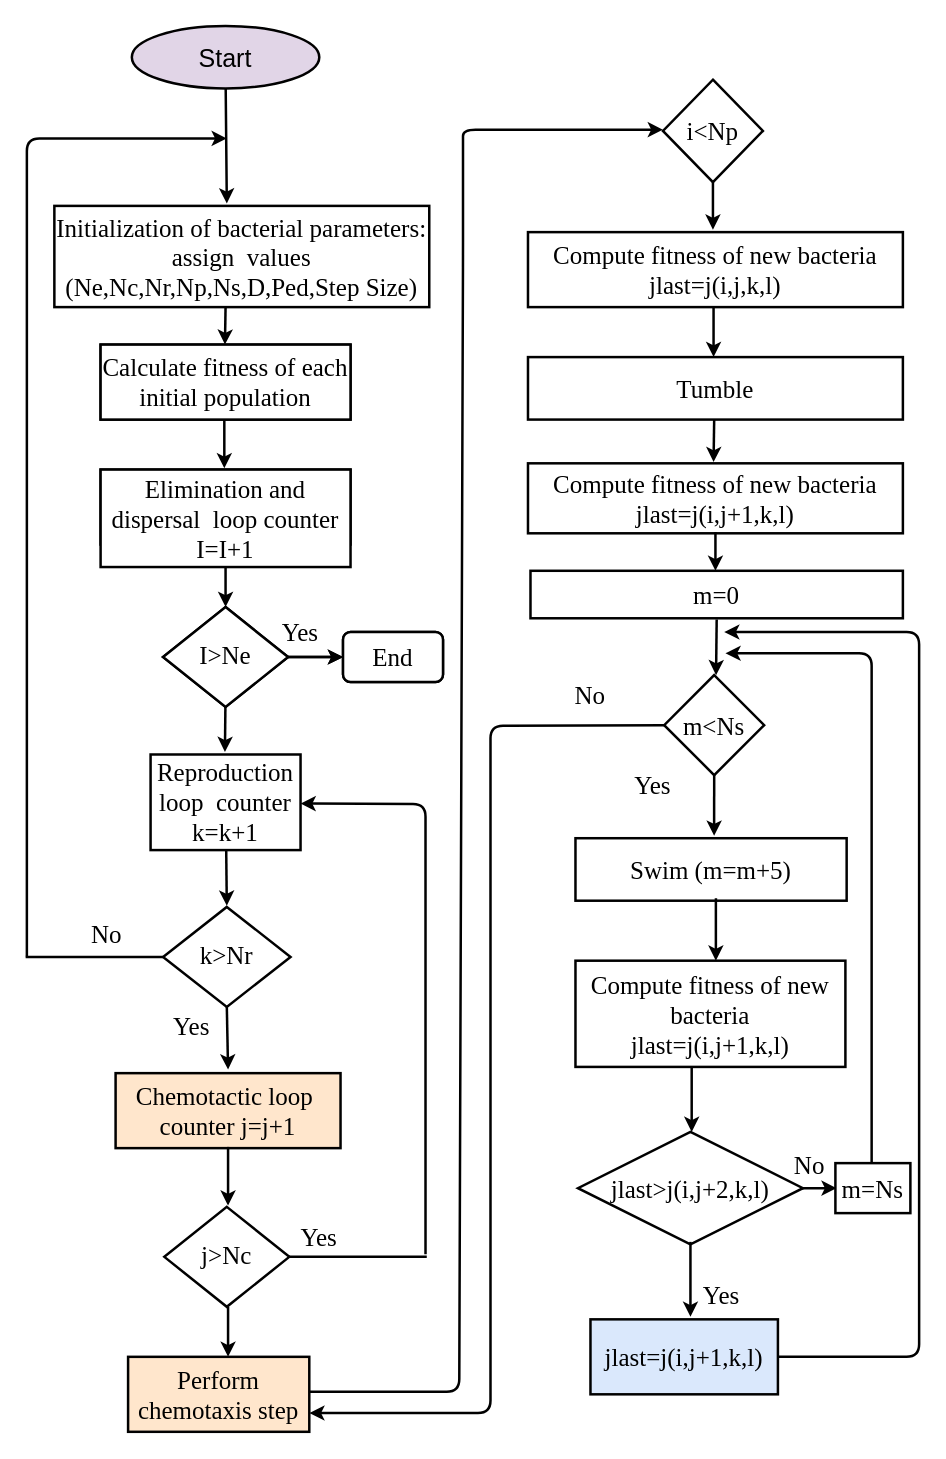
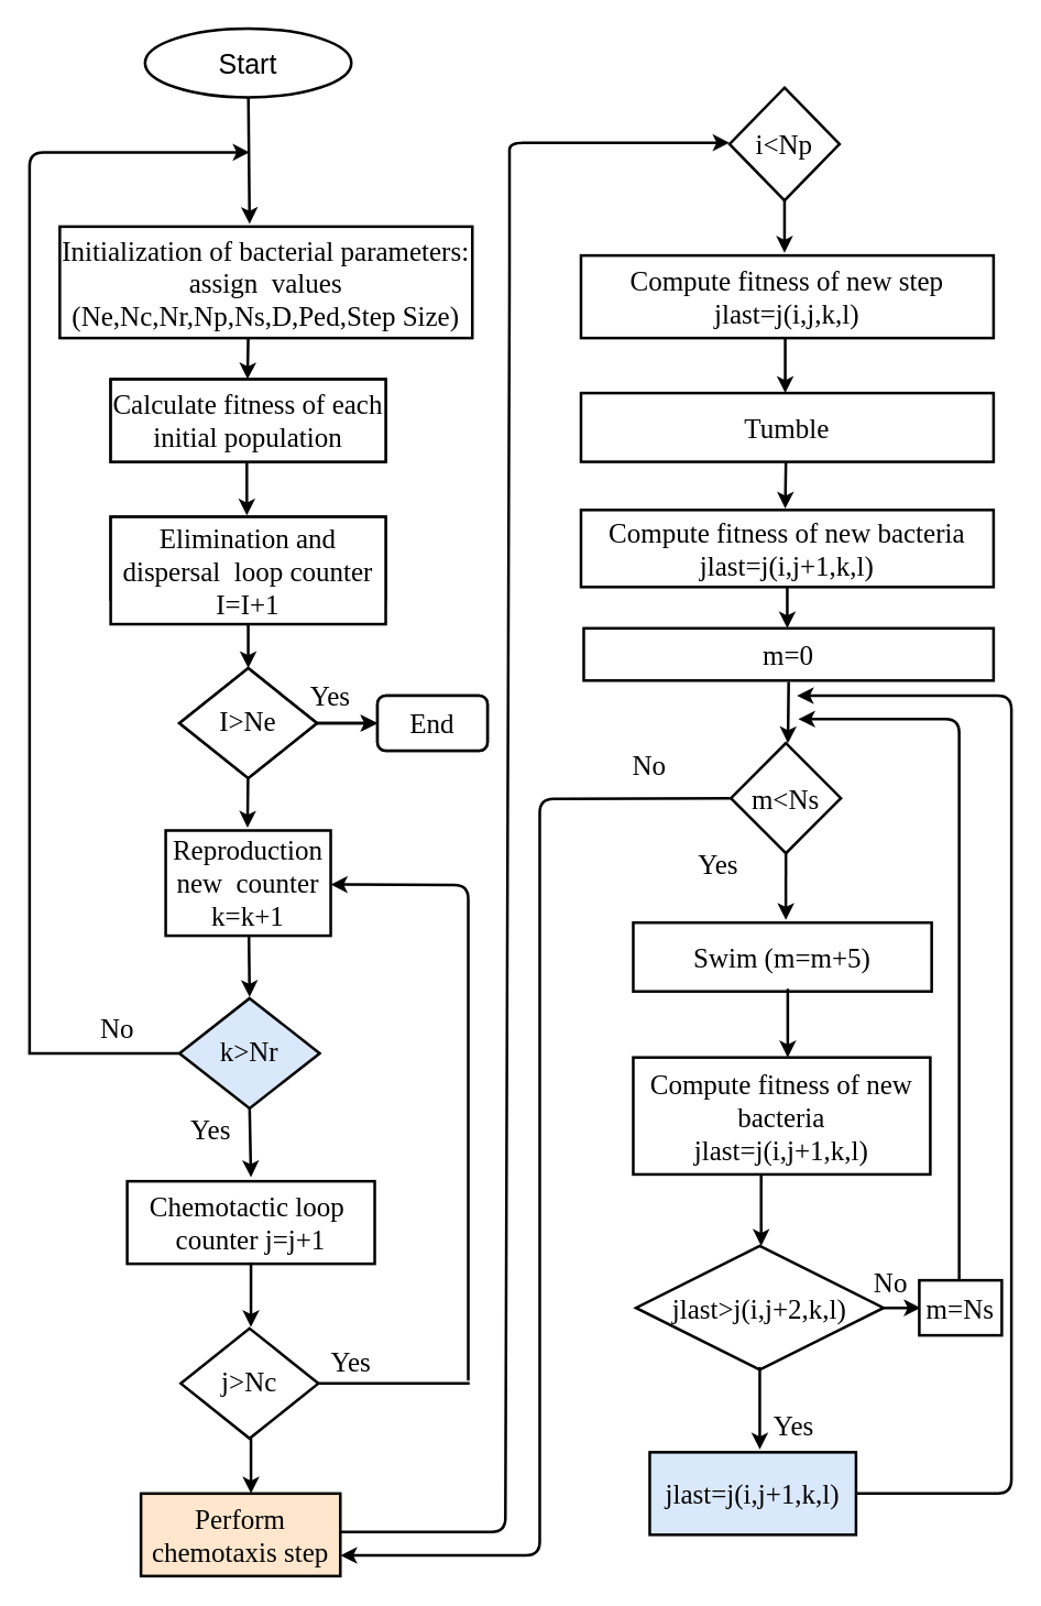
- <mxCell id="65" value="Start" style="ellipse;whiteSpace=wrap;html=1;fontSize=20;strokeWidth=2;fillColor=#e1d5e7;" parent="1" vertex="1"><mxGeometry x="105" y="20" width="150" height="50" as="geometry" /></mxCell>
+ <mxCell id="65" value="Start" style="ellipse;whiteSpace=wrap;html=1;fontSize=20;strokeWidth=2;" parent="1" vertex="1"><mxGeometry x="105" y="20" width="150" height="50" as="geometry" /></mxCell>
- <mxCell id="10" value="&lt;font style=&quot;font-size: 20px&quot;&gt;&lt;span style=&quot;font-size: 20px&quot;&gt;Compute fitness of new bacteria&lt;br style=&quot;font-size: 20px&quot;&gt;jlast=j(i,j,k,l)&lt;/span&gt;&lt;/font&gt;" style="rounded=0;whiteSpace=wrap;html=1;strokeWidth=2;fontSize=20;fontStyle=0;fontFamily=Times New Roman;" parent="1" vertex="1"><mxGeometry x="422" y="185" width="300" height="60" as="geometry" /></mxCell>
+ <mxCell id="10" value="&lt;font style=&quot;font-size: 20px&quot;&gt;&lt;span style=&quot;font-size: 20px&quot;&gt;Compute fitness of new step&lt;br style=&quot;font-size: 20px&quot;&gt;jlast=j(i,j,k,l)&lt;/span&gt;&lt;/font&gt;" style="rounded=0;whiteSpace=wrap;html=1;strokeWidth=2;fontSize=20;fontStyle=0;fontFamily=Times New Roman;" parent="1" vertex="1"><mxGeometry x="422" y="185" width="300" height="60" as="geometry" /></mxCell>
- <mxCell id="62" value="&lt;font style=&quot;font-size: 20px&quot;&gt;&lt;span style=&quot;font-size: 20px&quot;&gt;Reproduction loop&amp;nbsp; counter k=k+1&lt;/span&gt;&lt;/font&gt;" style="rounded=0;whiteSpace=wrap;html=1;strokeWidth=2;fontSize=20;fontStyle=0;fontFamily=Times New Roman;" parent="1" vertex="1"><mxGeometry x="120" y="603" width="120" height="76.5" as="geometry" /></mxCell>
+ <mxCell id="62" value="&lt;font style=&quot;font-size: 20px&quot;&gt;&lt;span style=&quot;font-size: 20px&quot;&gt;Reproduction new&amp;nbsp; counter k=k+1&lt;/span&gt;&lt;/font&gt;" style="rounded=0;whiteSpace=wrap;html=1;strokeWidth=2;fontSize=20;fontStyle=0;fontFamily=Times New Roman;" parent="1" vertex="1"><mxGeometry x="120" y="603" width="120" height="76.5" as="geometry" /></mxCell>
- <mxCell id="48" value="&lt;font style=&quot;font-size: 20px;&quot;&gt;&lt;span style=&quot;font-size: 20px;&quot;&gt;k&amp;gt;Nr&lt;/span&gt;&lt;/font&gt;" style="rhombus;whiteSpace=wrap;html=1;shadow=0;fontFamily=Times New Roman;fontSize=20;align=center;strokeWidth=2;spacing=6;spacingTop=-4;fontStyle=0" parent="1" vertex="1"><mxGeometry x="130" y="725" width="102" height="80" as="geometry" /></mxCell>
+ <mxCell id="48" value="&lt;font style=&quot;font-size: 20px;&quot;&gt;&lt;span style=&quot;font-size: 20px;&quot;&gt;k&amp;gt;Nr&lt;/span&gt;&lt;/font&gt;" style="rhombus;whiteSpace=wrap;html=1;shadow=0;fontFamily=Times New Roman;fontSize=20;align=center;strokeWidth=2;spacing=6;spacingTop=-4;fontStyle=0;fillColor=#dae8fc;" parent="1" vertex="1"><mxGeometry x="130" y="725" width="102" height="80" as="geometry" /></mxCell>
- <mxCell id="32" value="&lt;font style=&quot;font-size: 20px&quot;&gt;&lt;span style=&quot;font-size: 20px&quot;&gt;Chemotactic loop&amp;nbsp; counter j=j+1&lt;/span&gt;&lt;/font&gt;" style="rounded=0;whiteSpace=wrap;html=1;strokeWidth=2;fontSize=20;fontStyle=0;fontFamily=Times New Roman;fillColor=#ffe6cc;" parent="1" vertex="1"><mxGeometry x="92" y="858" width="180" height="60" as="geometry" /></mxCell>
+ <mxCell id="32" value="&lt;font style=&quot;font-size: 20px&quot;&gt;&lt;span style=&quot;font-size: 20px&quot;&gt;Chemotactic loop&amp;nbsp; counter j=j+1&lt;/span&gt;&lt;/font&gt;" style="rounded=0;whiteSpace=wrap;html=1;strokeWidth=2;fontSize=20;fontStyle=0;fontFamily=Times New Roman;" parent="1" vertex="1"><mxGeometry x="92" y="858" width="180" height="60" as="geometry" /></mxCell>
